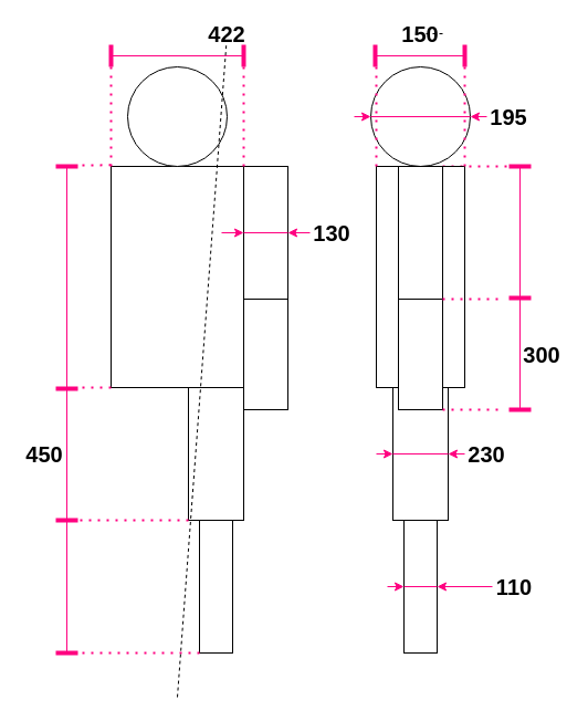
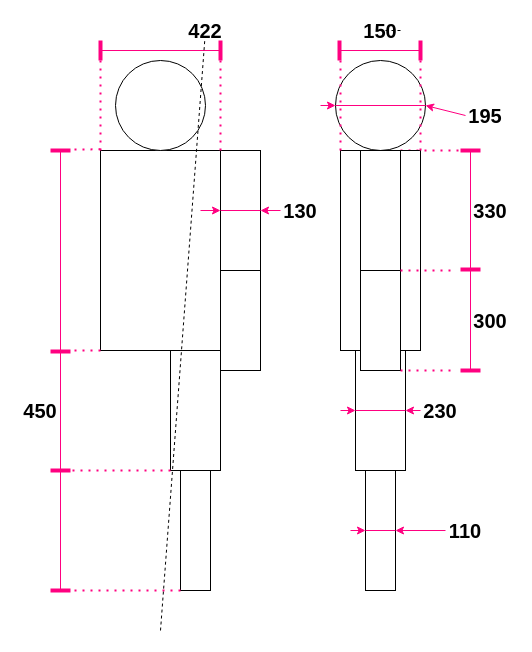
- <mxCell id="22" value="195" style="text;html=1;strokeColor=none;fillColor=none;align=center;verticalAlign=middle;whiteSpace=wrap;rounded=0;fontSize=20;fontStyle=1" parent="1" vertex="1"><mxGeometry x="440" y="95" width="40" height="20" as="geometry" /></mxCell>
+ <mxCell id="22" value="195" style="text;html=1;strokeColor=none;fillColor=none;align=center;verticalAlign=middle;whiteSpace=wrap;rounded=0;fontSize=20;fontStyle=1" parent="1" vertex="1"><mxGeometry x="465" y="105" width="40" height="20" as="geometry" /></mxCell>
+ <mxCell id="28" value="330" style="text;html=1;strokeColor=none;fillColor=none;align=center;verticalAlign=middle;whiteSpace=wrap;rounded=0;fontSize=20;fontStyle=1" parent="1" vertex="1"><mxGeometry x="470" y="200" width="40" height="20" as="geometry" /></mxCell>
